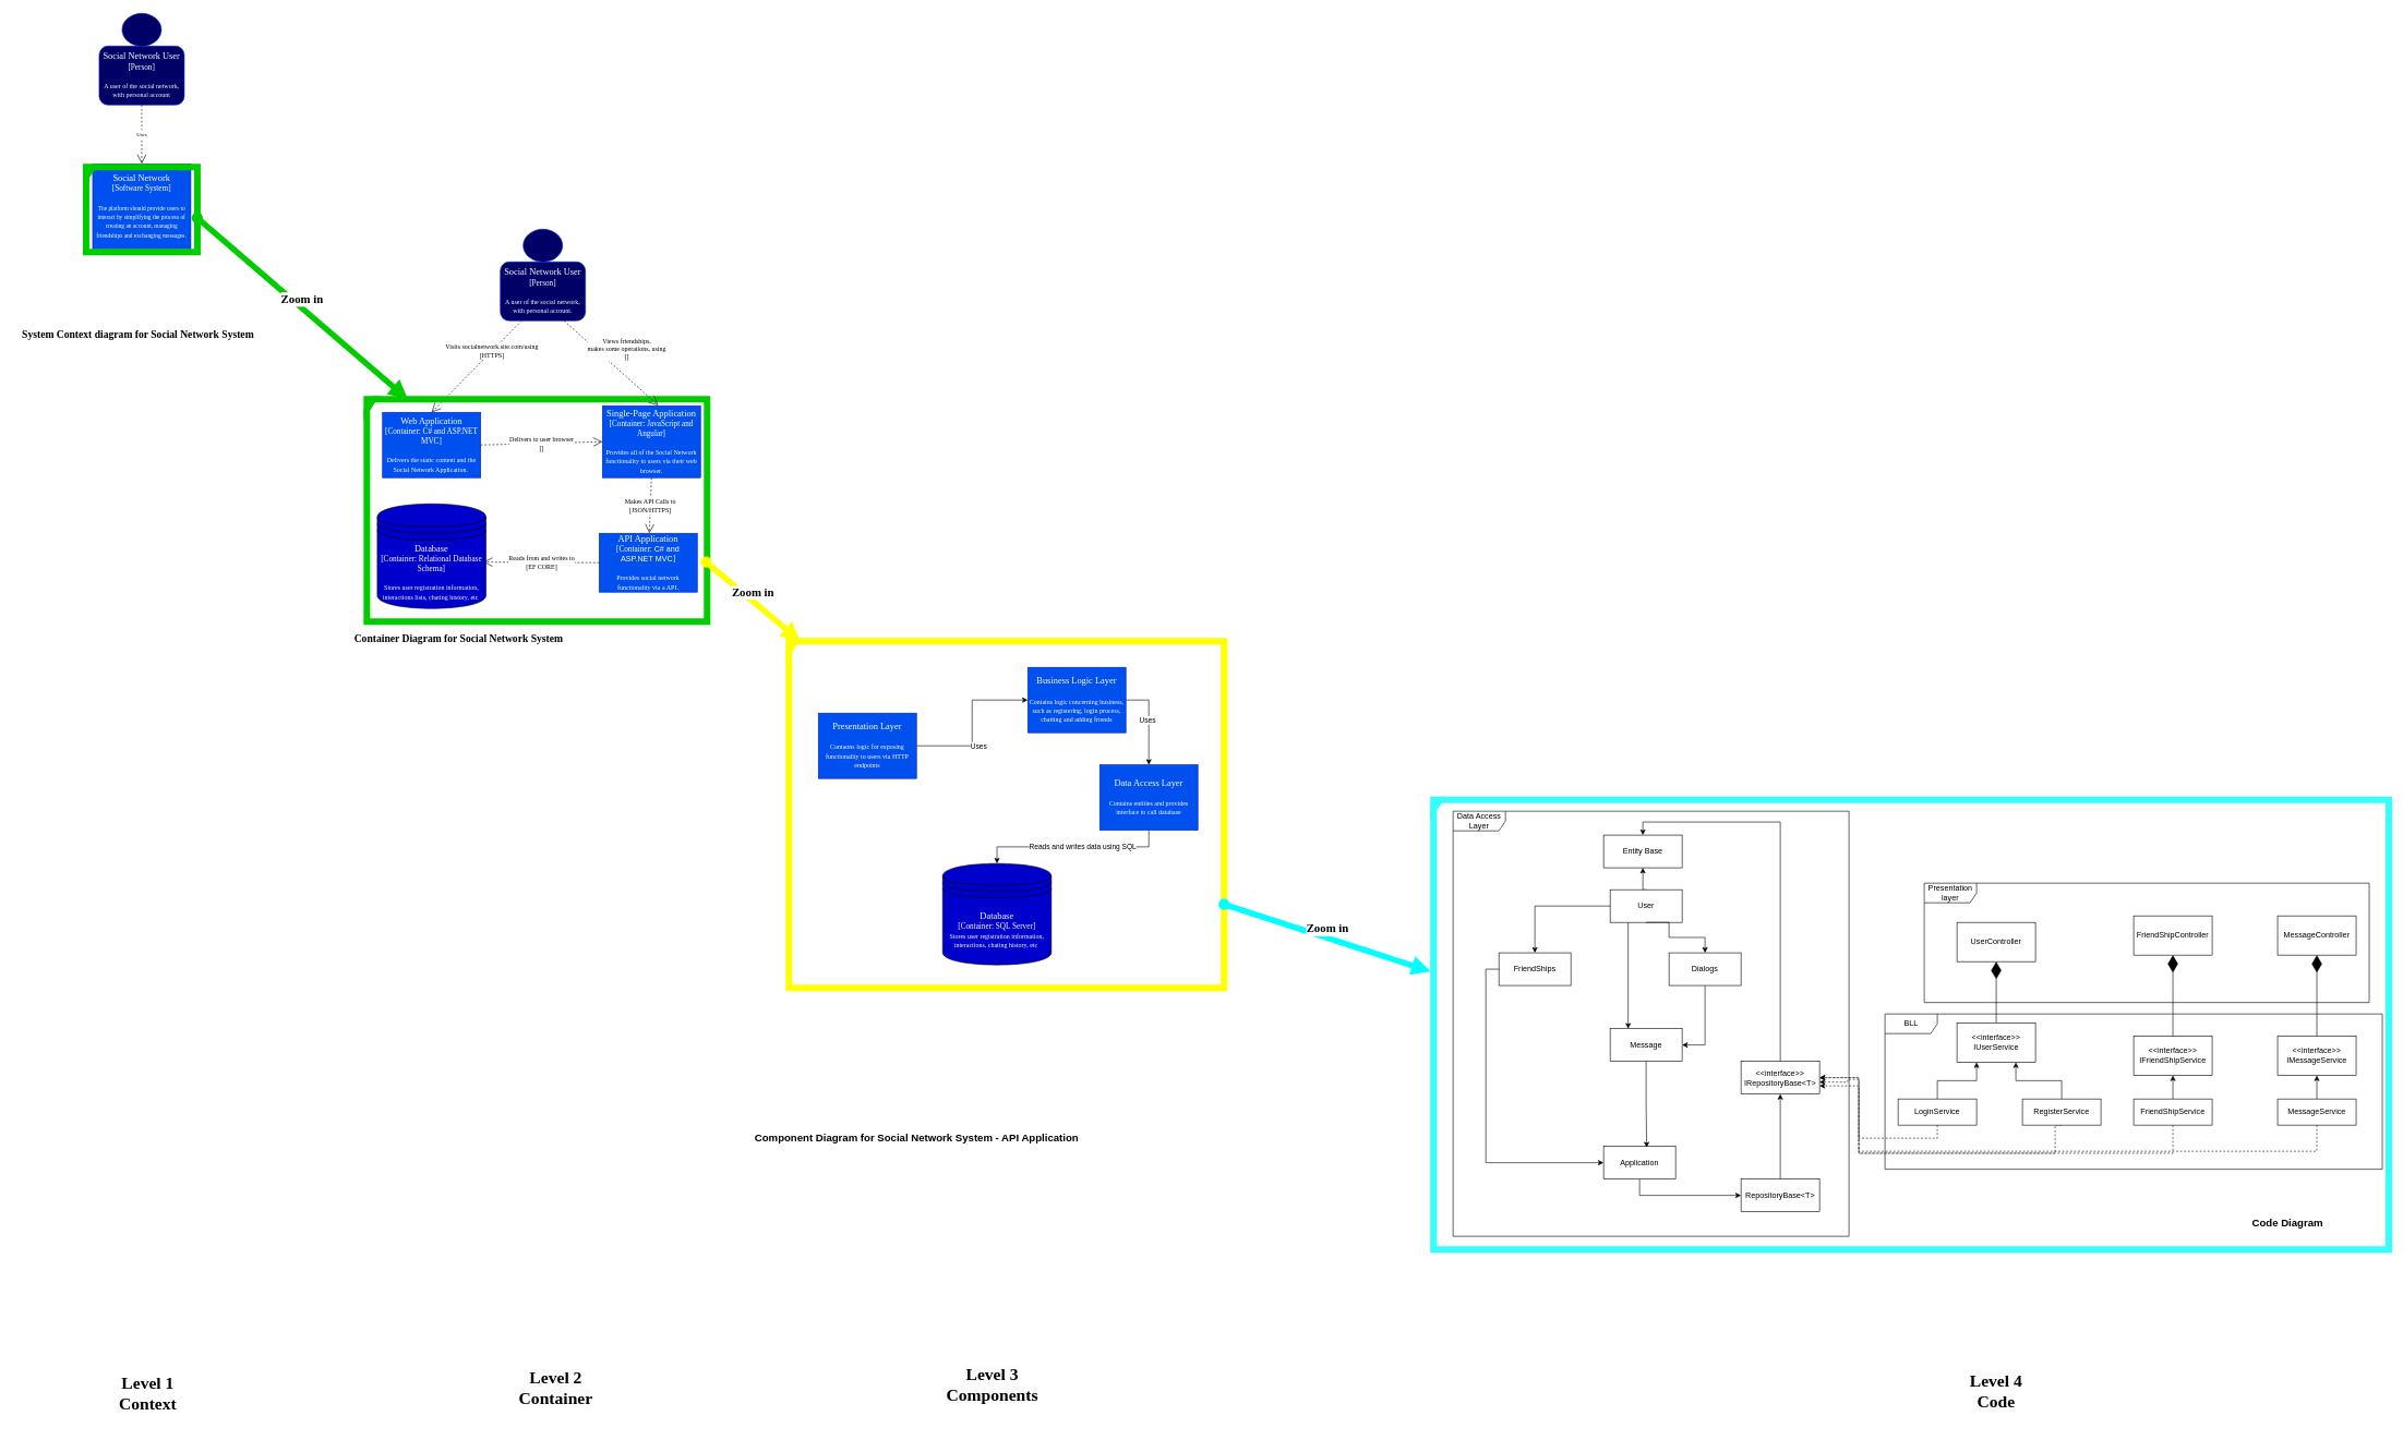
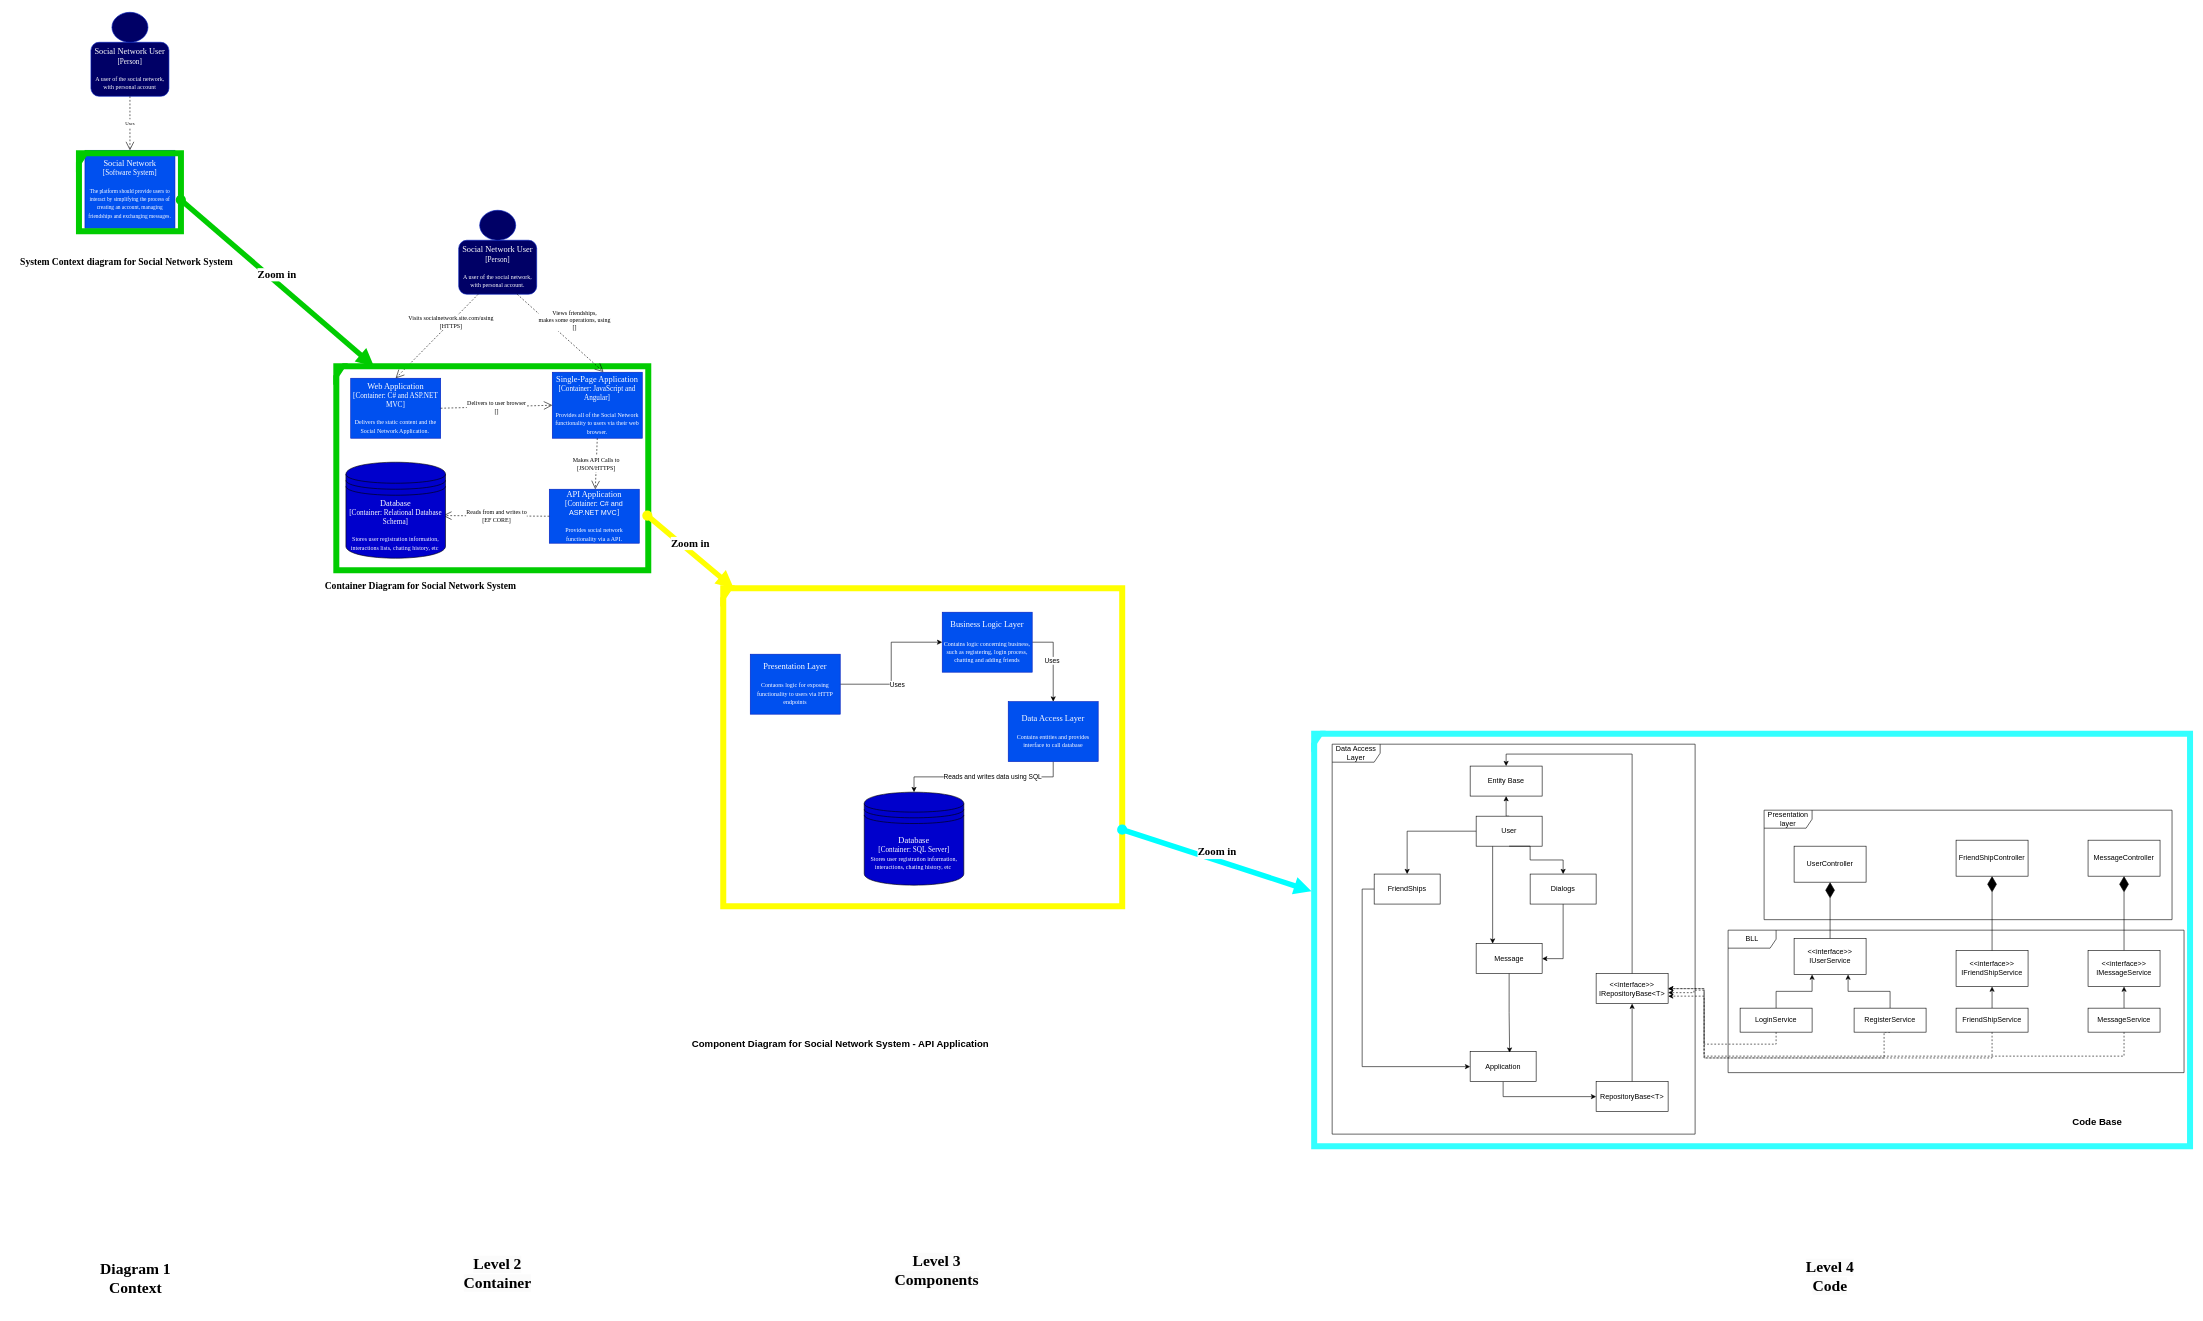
- <mxCell id="7" value="System Context diagram for Social Network System" style="text;html=1;align=center;verticalAlign=middle;resizable=0;points=[];autosize=1;strokeColor=none;fillColor=none;fontStyle=1;fontFamily=Times New Roman;fontSize=16;" parent="1" vertex="1"><mxGeometry x="20" y="495" width="380" height="30" as="geometry" /></mxCell>
+ <mxCell id="7" value="System Context diagram for Social Network System" style="text;html=1;align=center;verticalAlign=middle;resizable=0;points=[];autosize=1;strokeColor=none;fillColor=none;fontStyle=1;fontFamily=Times New Roman;fontSize=16;" parent="1" vertex="1"><mxGeometry x="20" y="420" width="380" height="30" as="geometry" /></mxCell>
- <mxCell id="73" value="Code Diagram" style="text;html=1;align=center;verticalAlign=middle;resizable=0;points=[];autosize=1;strokeColor=none;fillColor=none;fontStyle=1;fontSize=16;" parent="1" vertex="1"><mxGeometry x="3430" y="1853.5" width="130" height="30" as="geometry" /></mxCell>
+ <mxCell id="73" value="Code Base" style="text;html=1;align=center;verticalAlign=middle;resizable=0;points=[];autosize=1;strokeColor=none;fillColor=none;fontStyle=1;fontSize=16;" parent="1" vertex="1"><mxGeometry x="3430" y="1853.5" width="130" height="30" as="geometry" /></mxCell>
- <mxCell id="25" value="&lt;span style=&quot;border-color: var(--border-color); color: rgb(0, 0, 0); font-style: normal; font-variant-ligatures: normal; font-variant-caps: normal; letter-spacing: normal; orphans: 2; text-indent: 0px; text-transform: none; widows: 2; word-spacing: 0px; -webkit-text-stroke-width: 0px; text-decoration-thickness: initial; text-decoration-style: initial; text-decoration-color: initial; font-family: &amp;quot;Times New Roman&amp;quot;; font-size: 26px; font-weight: 700; background-color: rgb(251, 251, 251); float: none; display: inline !important;&quot;&gt;Level 3&lt;/span&gt;&lt;br style=&quot;border-color: var(--border-color); color: rgb(0, 0, 0); font-style: normal; font-variant-ligatures: normal; font-variant-caps: normal; letter-spacing: normal; orphans: 2; text-indent: 0px; text-transform: none; widows: 2; word-spacing: 0px; -webkit-text-stroke-width: 0px; text-decoration-thickness: initial; text-decoration-style: initial; text-decoration-color: initial; font-family: &amp;quot;Times New Roman&amp;quot;; font-size: 26px; font-weight: 700; background-color: rgb(251, 251, 251);&quot;&gt;&lt;span style=&quot;border-color: var(--border-color); color: rgb(0, 0, 0); font-style: normal; font-variant-ligatures: normal; font-variant-caps: normal; letter-spacing: normal; orphans: 2; text-indent: 0px; text-transform: none; widows: 2; word-spacing: 0px; -webkit-text-stroke-width: 0px; text-decoration-thickness: initial; text-decoration-style: initial; text-decoration-color: initial; font-family: &amp;quot;Times New Roman&amp;quot;; font-size: 26px; font-weight: 700; background-color: rgb(251, 251, 251); float: none; display: inline !important;&quot;&gt;Components&lt;/span&gt;" style="text;whiteSpace=wrap;html=1;align=center;" parent="1" vertex="1"><mxGeometry x="1441" y="2080" width="150" height="90" as="geometry" /></mxCell>
+ <mxCell id="25" value="&lt;span style=&quot;border-color: var(--border-color); color: rgb(0, 0, 0); font-style: normal; font-variant-ligatures: normal; font-variant-caps: normal; letter-spacing: normal; orphans: 2; text-indent: 0px; text-transform: none; widows: 2; word-spacing: 0px; -webkit-text-stroke-width: 0px; text-decoration-thickness: initial; text-decoration-style: initial; text-decoration-color: initial; font-family: &amp;quot;Times New Roman&amp;quot;; font-size: 26px; font-weight: 700; background-color: rgb(251, 251, 251); float: none; display: inline !important;&quot;&gt;Level 3&lt;/span&gt;&lt;br style=&quot;border-color: var(--border-color); color: rgb(0, 0, 0); font-style: normal; font-variant-ligatures: normal; font-variant-caps: normal; letter-spacing: normal; orphans: 2; text-indent: 0px; text-transform: none; widows: 2; word-spacing: 0px; -webkit-text-stroke-width: 0px; text-decoration-thickness: initial; text-decoration-style: initial; text-decoration-color: initial; font-family: &amp;quot;Times New Roman&amp;quot;; font-size: 26px; font-weight: 700; background-color: rgb(251, 251, 251);&quot;&gt;&lt;span style=&quot;border-color: var(--border-color); color: rgb(0, 0, 0); font-style: normal; font-variant-ligatures: normal; font-variant-caps: normal; letter-spacing: normal; orphans: 2; text-indent: 0px; text-transform: none; widows: 2; word-spacing: 0px; -webkit-text-stroke-width: 0px; text-decoration-thickness: initial; text-decoration-style: initial; text-decoration-color: initial; font-family: &amp;quot;Times New Roman&amp;quot;; font-size: 26px; font-weight: 700; background-color: rgb(251, 251, 251); float: none; display: inline !important;&quot;&gt;Components&lt;/span&gt;" style="text;whiteSpace=wrap;html=1;align=center;" parent="1" vertex="1"><mxGeometry x="1486" y="2080" width="150" height="90" as="geometry" /></mxCell>
- <mxCell id="8" value="Level 1&lt;br style=&quot;font-size: 26px;&quot;&gt;Context" style="text;html=1;align=center;verticalAlign=middle;resizable=0;points=[];autosize=1;strokeColor=none;fillColor=none;fontSize=26;fontStyle=1;fontFamily=Times New Roman;" parent="1" vertex="1"><mxGeometry x="170" y="2090" width="110" height="80" as="geometry" /></mxCell>
+ <mxCell id="8" value="Diagram 1&lt;br style=&quot;font-size: 26px;&quot;&gt;Context" style="text;html=1;align=center;verticalAlign=middle;resizable=0;points=[];autosize=1;strokeColor=none;fillColor=none;fontSize=26;fontStyle=1;fontFamily=Times New Roman;" parent="1" vertex="1"><mxGeometry x="170" y="2090" width="110" height="80" as="geometry" /></mxCell>
- <mxCell id="19" value="&lt;span style=&quot;color: rgb(0, 0, 0); font-family: &amp;quot;Times New Roman&amp;quot;; font-size: 26px; font-style: normal; font-variant-ligatures: normal; font-variant-caps: normal; font-weight: 700; letter-spacing: normal; orphans: 2; text-indent: 0px; text-transform: none; widows: 2; word-spacing: 0px; -webkit-text-stroke-width: 0px; background-color: rgb(251, 251, 251); text-decoration-thickness: initial; text-decoration-style: initial; text-decoration-color: initial; float: none; display: inline !important;&quot;&gt;Level 2&lt;/span&gt;&lt;br style=&quot;border-color: var(--border-color); color: rgb(0, 0, 0); font-family: &amp;quot;Times New Roman&amp;quot;; font-size: 26px; font-style: normal; font-variant-ligatures: normal; font-variant-caps: normal; font-weight: 700; letter-spacing: normal; orphans: 2; text-indent: 0px; text-transform: none; widows: 2; word-spacing: 0px; -webkit-text-stroke-width: 0px; background-color: rgb(251, 251, 251); text-decoration-thickness: initial; text-decoration-style: initial; text-decoration-color: initial;&quot;&gt;&lt;span style=&quot;color: rgb(0, 0, 0); font-family: &amp;quot;Times New Roman&amp;quot;; font-size: 26px; font-style: normal; font-variant-ligatures: normal; font-variant-caps: normal; font-weight: 700; letter-spacing: normal; orphans: 2; text-indent: 0px; text-transform: none; widows: 2; word-spacing: 0px; -webkit-text-stroke-width: 0px; background-color: rgb(251, 251, 251); text-decoration-thickness: initial; text-decoration-style: initial; text-decoration-color: initial; float: none; display: inline !important;&quot;&gt;Container&lt;/span&gt;" style="text;whiteSpace=wrap;html=1;align=center;" parent="1" vertex="1"><mxGeometry x="789" y="2085" width="120" height="90" as="geometry" /></mxCell>
+ <mxCell id="19" value="&lt;span style=&quot;color: rgb(0, 0, 0); font-family: &amp;quot;Times New Roman&amp;quot;; font-size: 26px; font-style: normal; font-variant-ligatures: normal; font-variant-caps: normal; font-weight: 700; letter-spacing: normal; orphans: 2; text-indent: 0px; text-transform: none; widows: 2; word-spacing: 0px; -webkit-text-stroke-width: 0px; background-color: rgb(251, 251, 251); text-decoration-thickness: initial; text-decoration-style: initial; text-decoration-color: initial; float: none; display: inline !important;&quot;&gt;Level 2&lt;/span&gt;&lt;br style=&quot;border-color: var(--border-color); color: rgb(0, 0, 0); font-family: &amp;quot;Times New Roman&amp;quot;; font-size: 26px; font-style: normal; font-variant-ligatures: normal; font-variant-caps: normal; font-weight: 700; letter-spacing: normal; orphans: 2; text-indent: 0px; text-transform: none; widows: 2; word-spacing: 0px; -webkit-text-stroke-width: 0px; background-color: rgb(251, 251, 251); text-decoration-thickness: initial; text-decoration-style: initial; text-decoration-color: initial;&quot;&gt;&lt;span style=&quot;color: rgb(0, 0, 0); font-family: &amp;quot;Times New Roman&amp;quot;; font-size: 26px; font-style: normal; font-variant-ligatures: normal; font-variant-caps: normal; font-weight: 700; letter-spacing: normal; orphans: 2; text-indent: 0px; text-transform: none; widows: 2; word-spacing: 0px; -webkit-text-stroke-width: 0px; background-color: rgb(251, 251, 251); text-decoration-thickness: initial; text-decoration-style: initial; text-decoration-color: initial; float: none; display: inline !important;&quot;&gt;Container&lt;/span&gt;" style="text;whiteSpace=wrap;html=1;align=center;" parent="1" vertex="1"><mxGeometry x="769" y="2085" width="120" height="90" as="geometry" /></mxCell>
